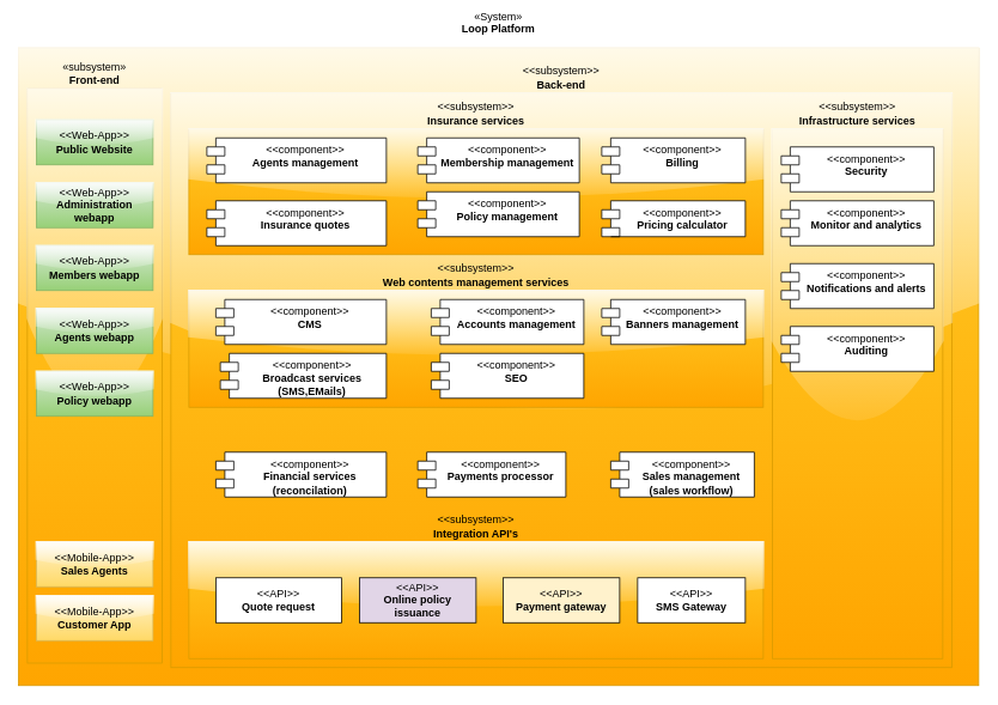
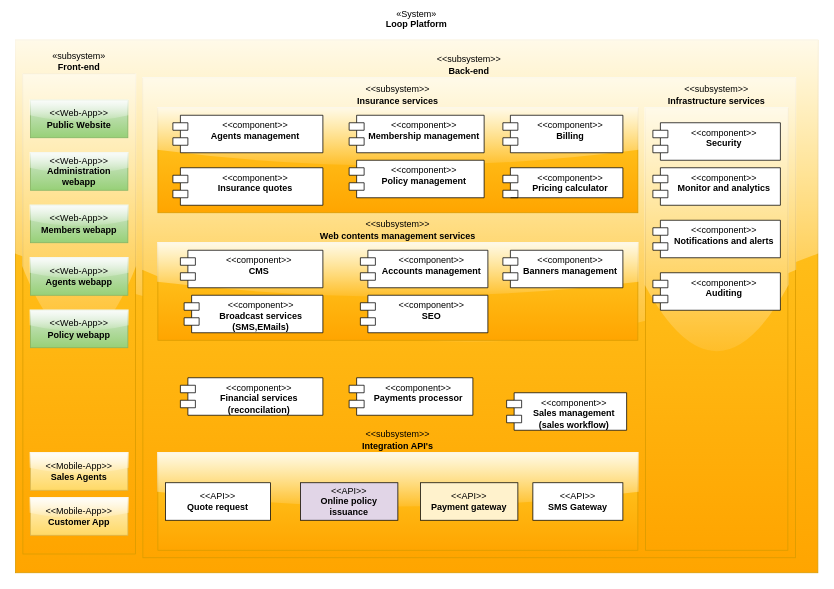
- <mxCell id="21" value="&amp;lt;&amp;lt;component&amp;gt;&amp;gt;&lt;br&gt;&lt;b&gt;Sales management&lt;br&gt;(sales workflow)&lt;/b&gt;" style="shape=module;align=left;spacingLeft=20;align=center;verticalAlign=top;whiteSpace=wrap;html=1;" parent="1" vertex="1"><mxGeometry x="680" y="470" width="160" height="50" as="geometry" /></mxCell>
+ <mxCell id="21" value="&amp;lt;&amp;lt;component&amp;gt;&amp;gt;&lt;br&gt;&lt;b&gt;Sales management&lt;br&gt;(sales workflow)&lt;/b&gt;" style="shape=module;align=left;spacingLeft=20;align=center;verticalAlign=top;whiteSpace=wrap;html=1;" parent="1" vertex="1"><mxGeometry x="675" y="490" width="160" height="50" as="geometry" /></mxCell>
- <mxCell id="12" value="&amp;lt;&amp;lt;API&amp;gt;&amp;gt;&lt;br&gt;&lt;b&gt;Quote request&lt;/b&gt;" style="html=1;whiteSpace=wrap;" parent="1" vertex="1"><mxGeometry x="240" y="610" width="140" height="50" as="geometry" /></mxCell>
+ <mxCell id="12" value="&amp;lt;&amp;lt;API&amp;gt;&amp;gt;&lt;br&gt;&lt;b&gt;Quote request&lt;/b&gt;" style="html=1;whiteSpace=wrap;" parent="1" vertex="1"><mxGeometry x="220" y="610" width="140" height="50" as="geometry" /></mxCell>
